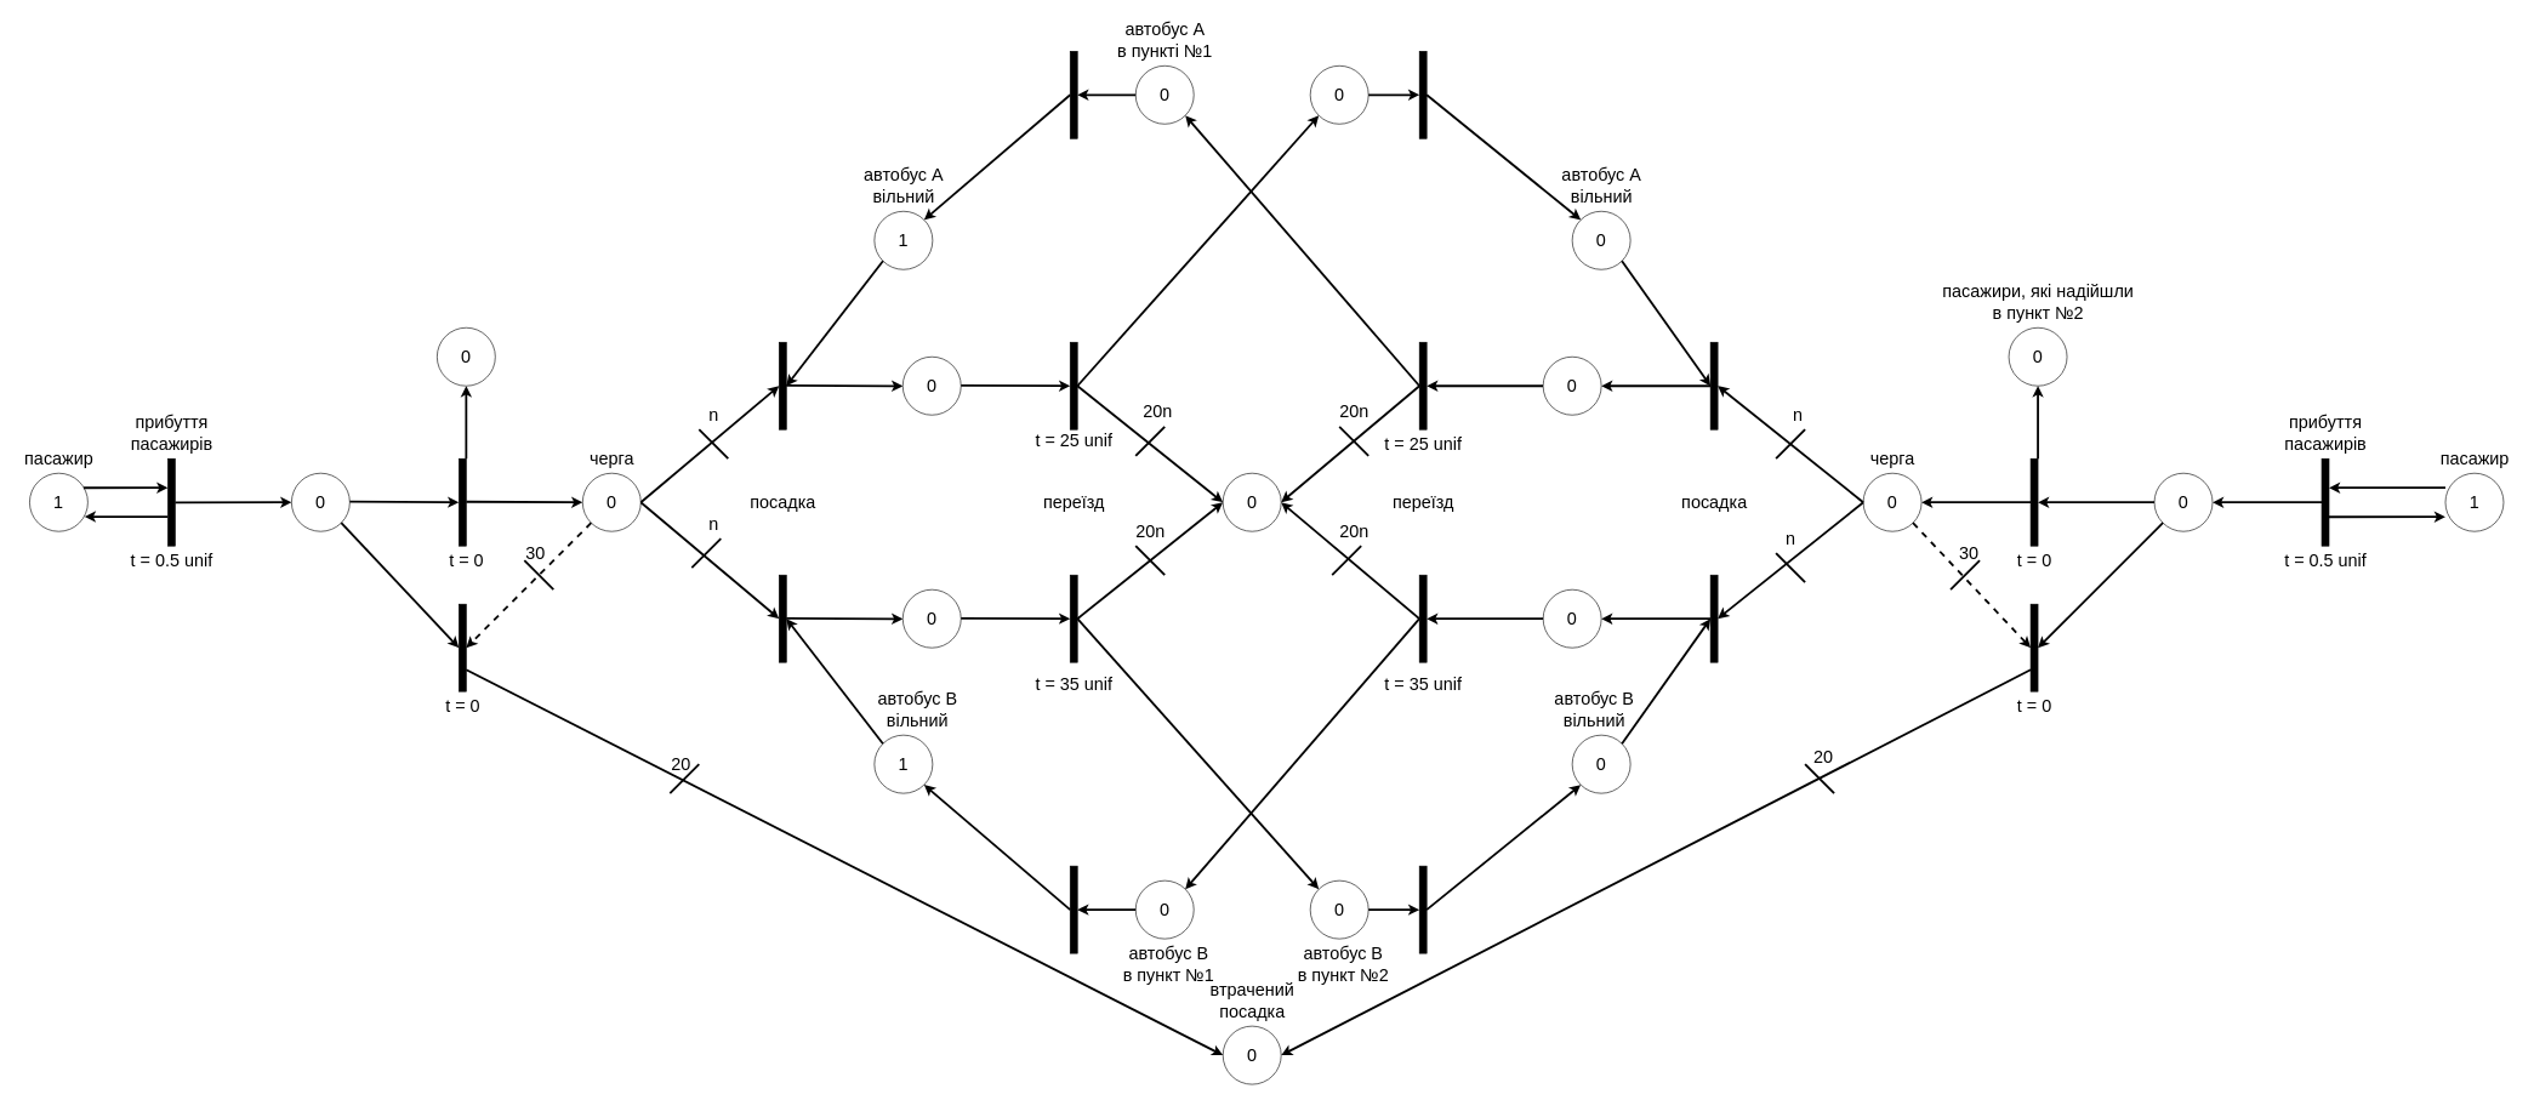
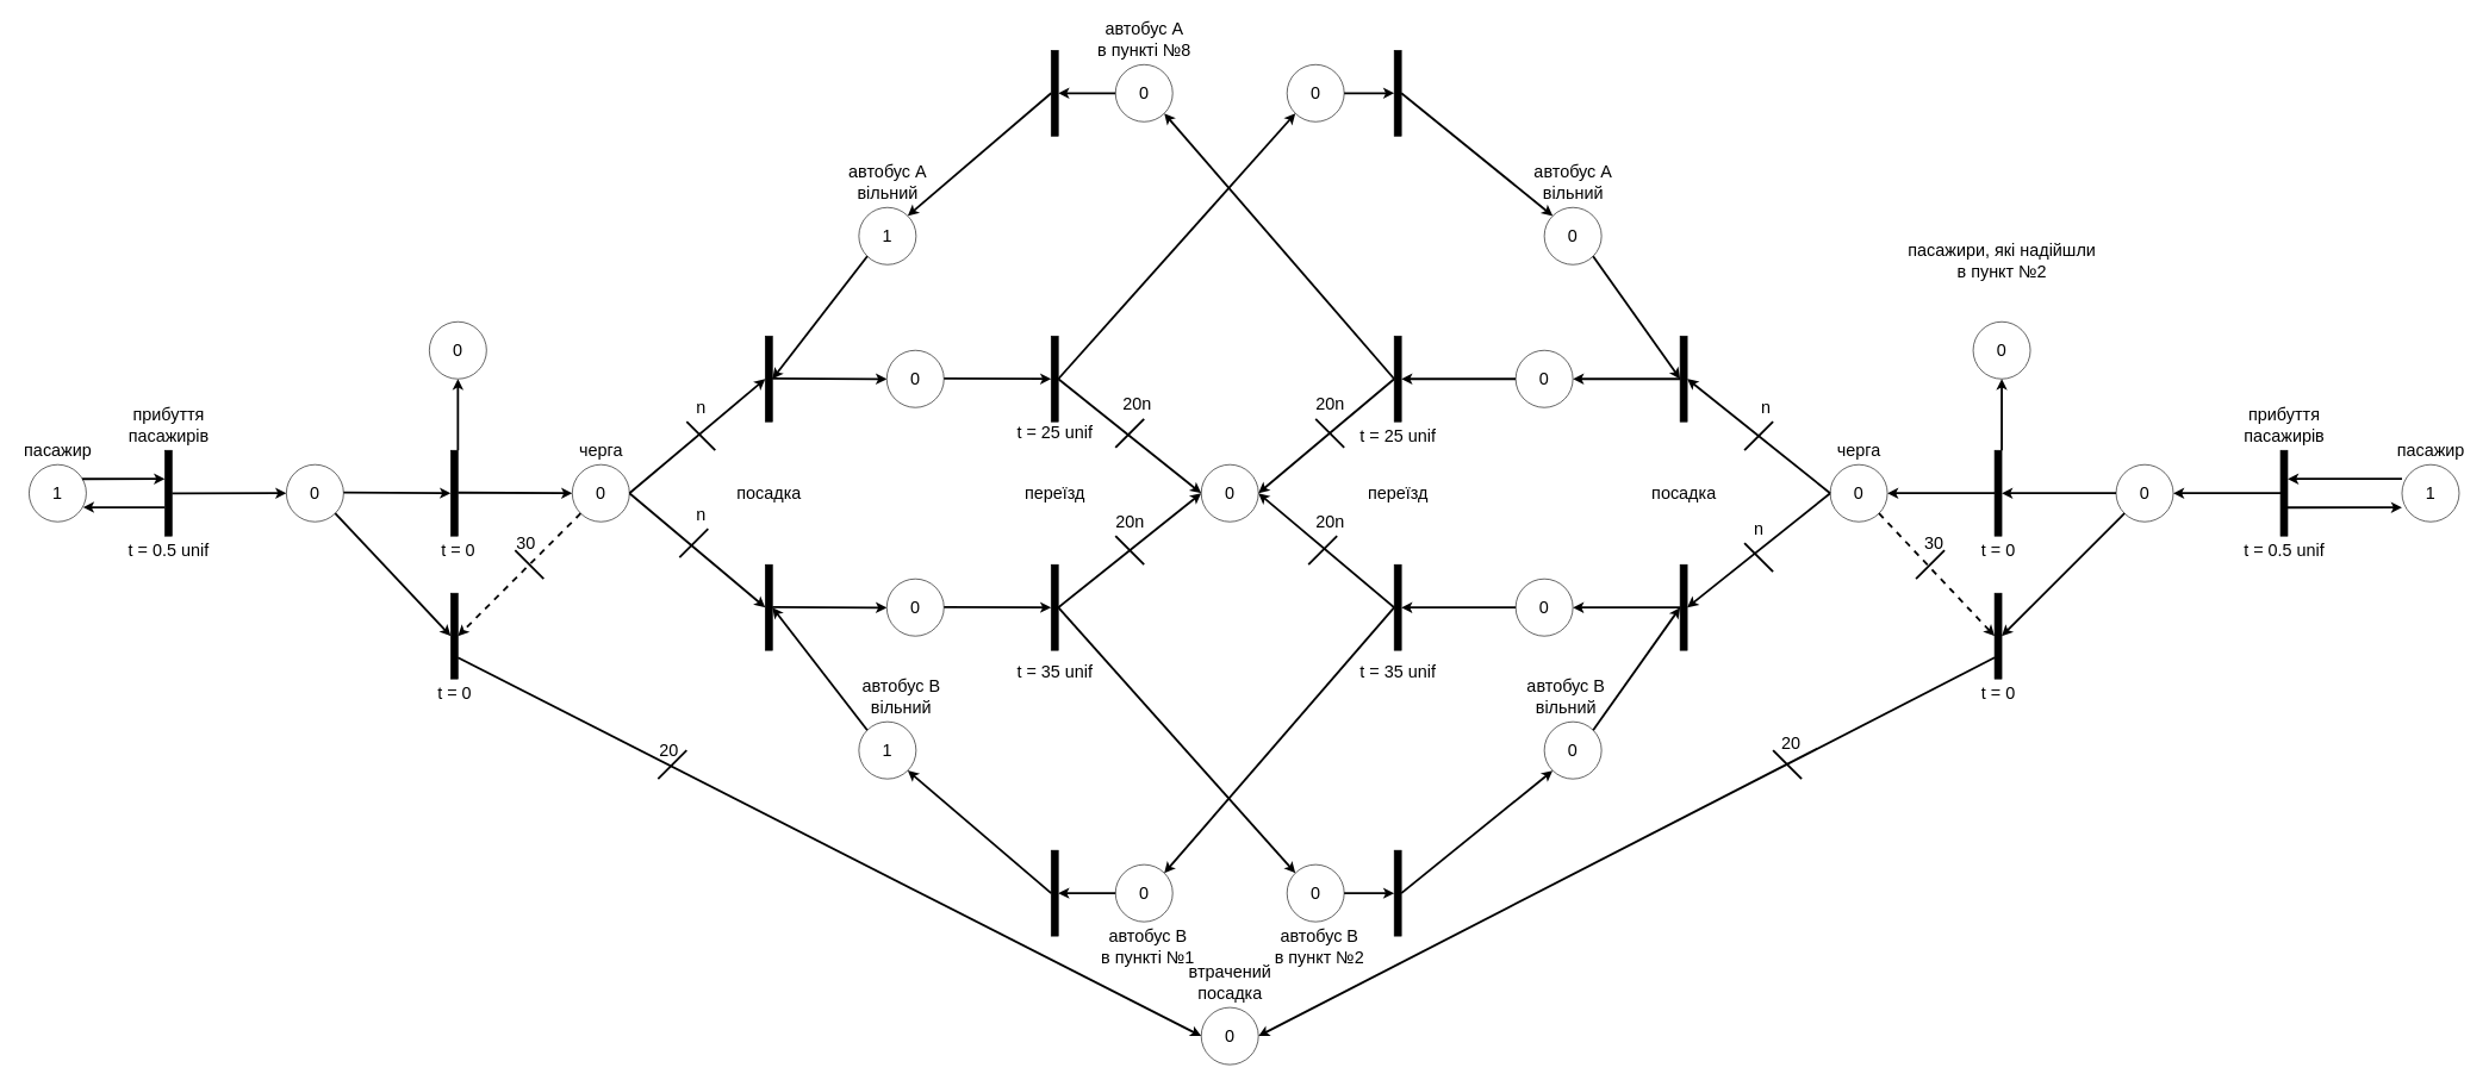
- <mxCell id="138" value="автобус А&lt;br&gt;в пункті №1" style="text;html=1;align=center;verticalAlign=middle;resizable=0;points=[];autosize=1;strokeColor=none;fillColor=none;fontSize=24;" vertex="1" parent="1"><mxGeometry x="1525" y="20" width="150" height="70" as="geometry" /></mxCell>
+ <mxCell id="138" value="автобус А&lt;br&gt;в пункті №8" style="text;html=1;align=center;verticalAlign=middle;resizable=0;points=[];autosize=1;strokeColor=none;fillColor=none;fontSize=24;" vertex="1" parent="1"><mxGeometry x="1525" y="20" width="150" height="70" as="geometry" /></mxCell>
- <mxCell id="52" value="пасажири, які надійшли&lt;br&gt;в пункт №2" style="text;html=1;align=center;verticalAlign=middle;resizable=0;points=[];autosize=1;strokeColor=none;fillColor=none;fontSize=24;" vertex="1" parent="1"><mxGeometry x="2655" y="380" width="290" height="70" as="geometry" /></mxCell>
+ <mxCell id="52" value="пасажири, які надійшли&lt;br&gt;в пункт №2" style="text;html=1;align=center;verticalAlign=middle;resizable=0;points=[];autosize=1;strokeColor=none;fillColor=none;fontSize=24;" vertex="1" parent="1"><mxGeometry x="2655" y="330" width="290" height="70" as="geometry" /></mxCell>
- <mxCell id="140" value="автобус В&lt;br&gt;в пункт №1" style="text;html=1;align=center;verticalAlign=middle;resizable=0;points=[];autosize=1;strokeColor=none;fillColor=none;fontSize=24;" vertex="1" parent="1"><mxGeometry x="1530" y="1290" width="150" height="70" as="geometry" /></mxCell>
+ <mxCell id="140" value="автобус В&lt;br&gt;в пункті №1" style="text;html=1;align=center;verticalAlign=middle;resizable=0;points=[];autosize=1;strokeColor=none;fillColor=none;fontSize=24;" vertex="1" parent="1"><mxGeometry x="1530" y="1290" width="150" height="70" as="geometry" /></mxCell>
